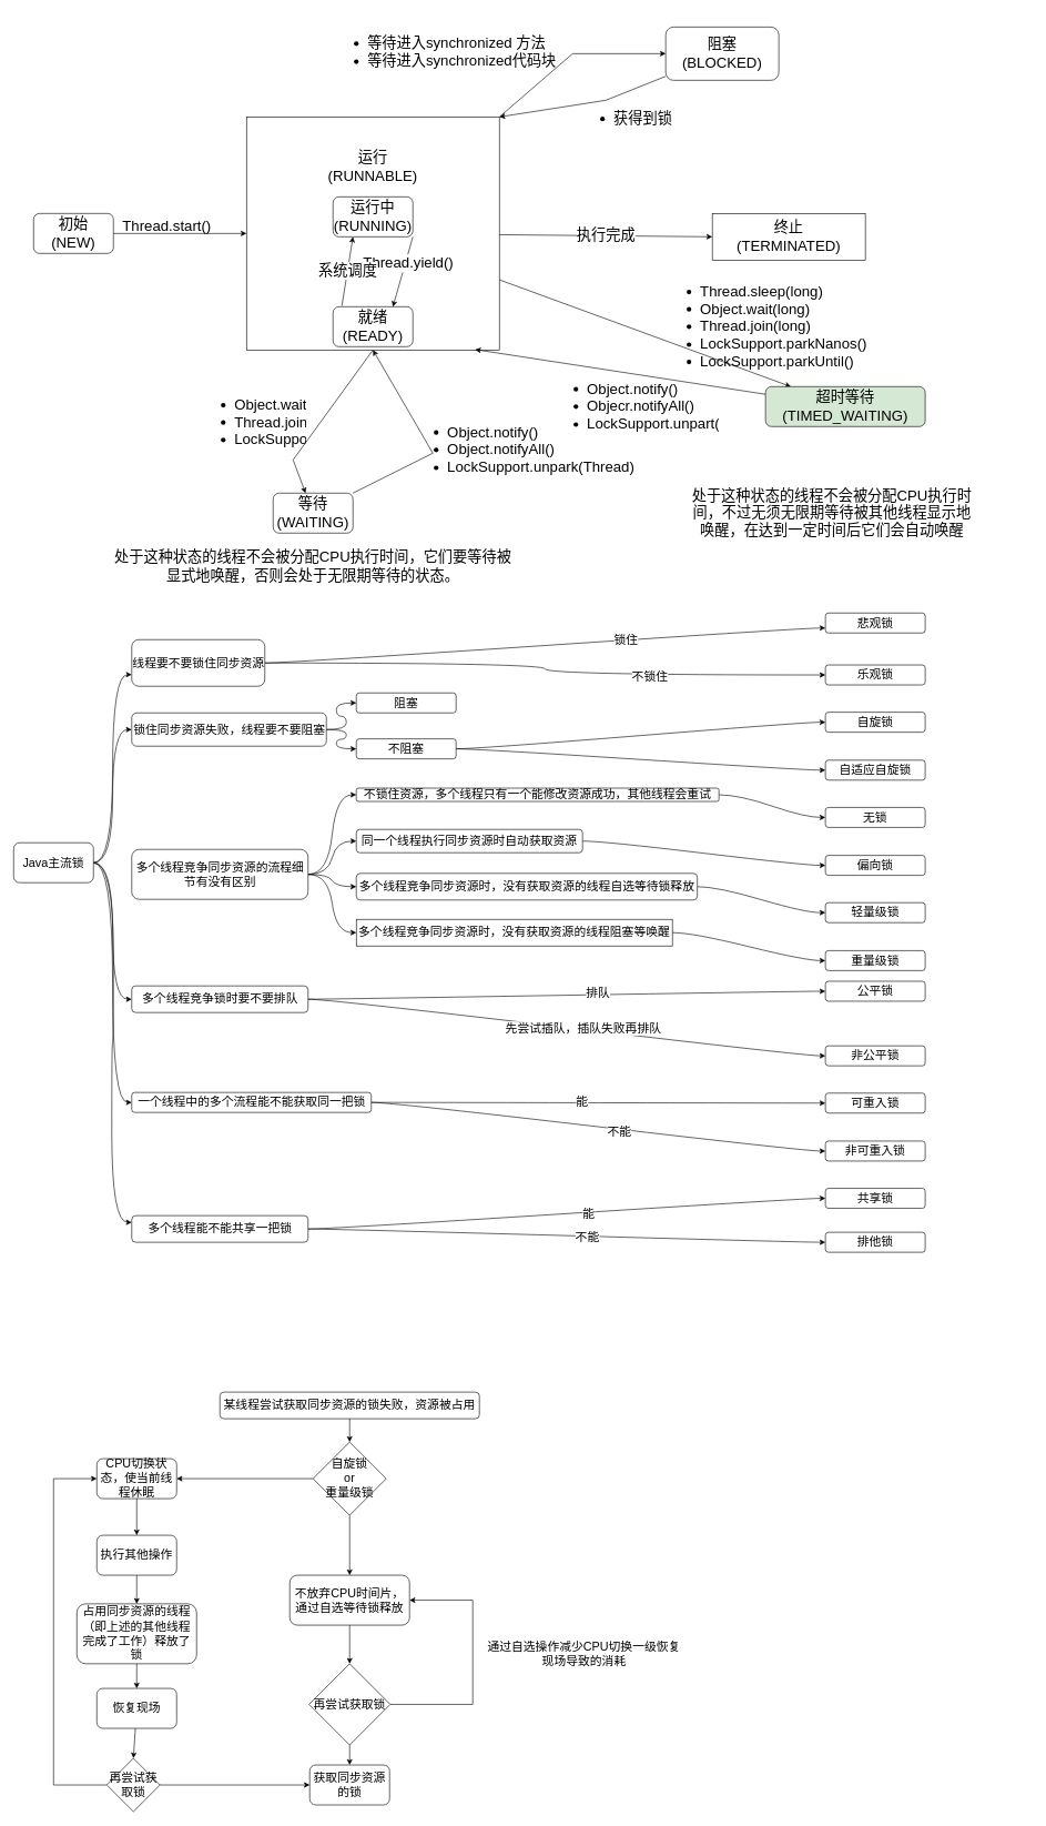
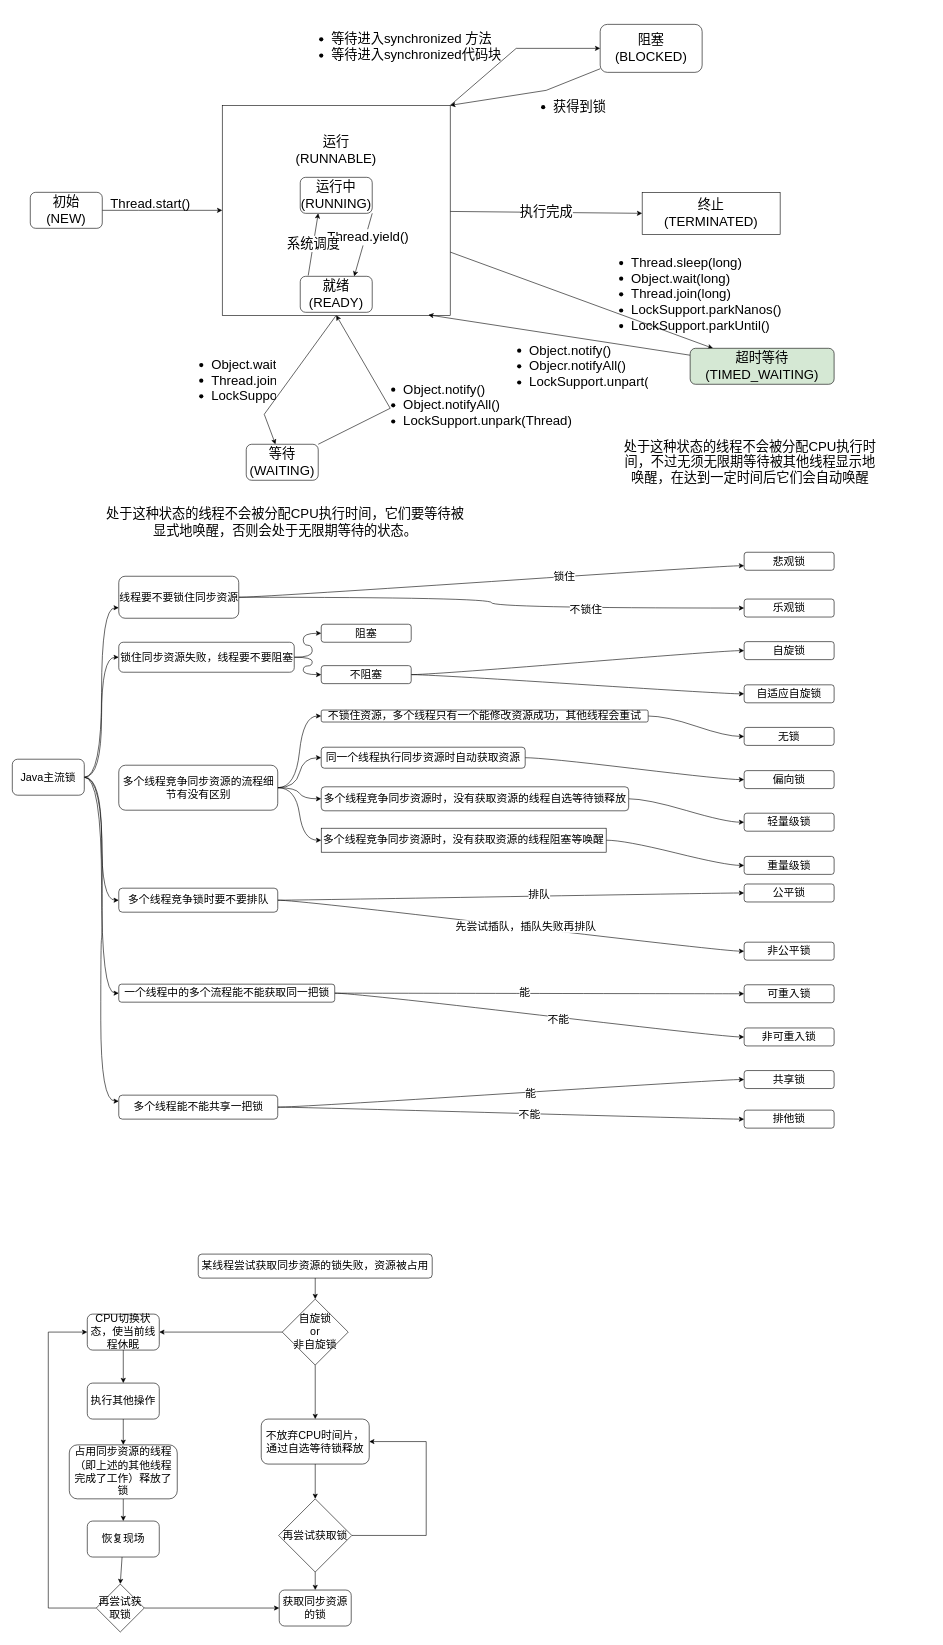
- <mxCell id="29" value="处于这种状态的线程不会被分配CPU执行时间，它们要等待被显式地唤醒，否则会处于无限期等待的状态。" style="text;html=1;strokeColor=none;fillColor=none;align=center;verticalAlign=middle;whiteSpace=wrap;rounded=0;fontSize=22;" parent="1" vertex="1"><mxGeometry x="165" y="820" width="610" height="60" as="geometry" /></mxCell>
+ <mxCell id="29" value="处于这种状态的线程不会被分配CPU执行时间，它们要等待被显式地唤醒，否则会处于无限期等待的状态。" style="text;html=1;strokeColor=none;fillColor=none;align=center;verticalAlign=middle;whiteSpace=wrap;rounded=0;fontSize=22;" parent="1" vertex="1"><mxGeometry x="170" y="840" width="610" height="60" as="geometry" /></mxCell>
- <mxCell id="95" value="自旋锁&lt;br style=&quot;font-size: 18px;&quot;&gt;or&lt;br style=&quot;font-size: 18px;&quot;&gt;重量级锁" style="rhombus;whiteSpace=wrap;html=1;fontSize=18;" vertex="1" parent="1"><mxGeometry x="470" y="2165" width="110" height="110" as="geometry" /></mxCell>
+ <mxCell id="95" value="自旋锁&lt;br style=&quot;font-size: 18px;&quot;&gt;or&lt;br style=&quot;font-size: 18px;&quot;&gt;非自旋锁" style="rhombus;whiteSpace=wrap;html=1;fontSize=18;" vertex="1" parent="1"><mxGeometry x="470" y="2165" width="110" height="110" as="geometry" /></mxCell>
- <mxCell id="113" value="通过自选操作减少CPU切换一级恢复现场导致的消耗" style="text;html=1;strokeColor=none;fillColor=none;align=center;verticalAlign=middle;whiteSpace=wrap;rounded=0;fontSize=18;" vertex="1" parent="1"><mxGeometry x="725" y="2468" width="305" height="30" as="geometry" /></mxCell>
